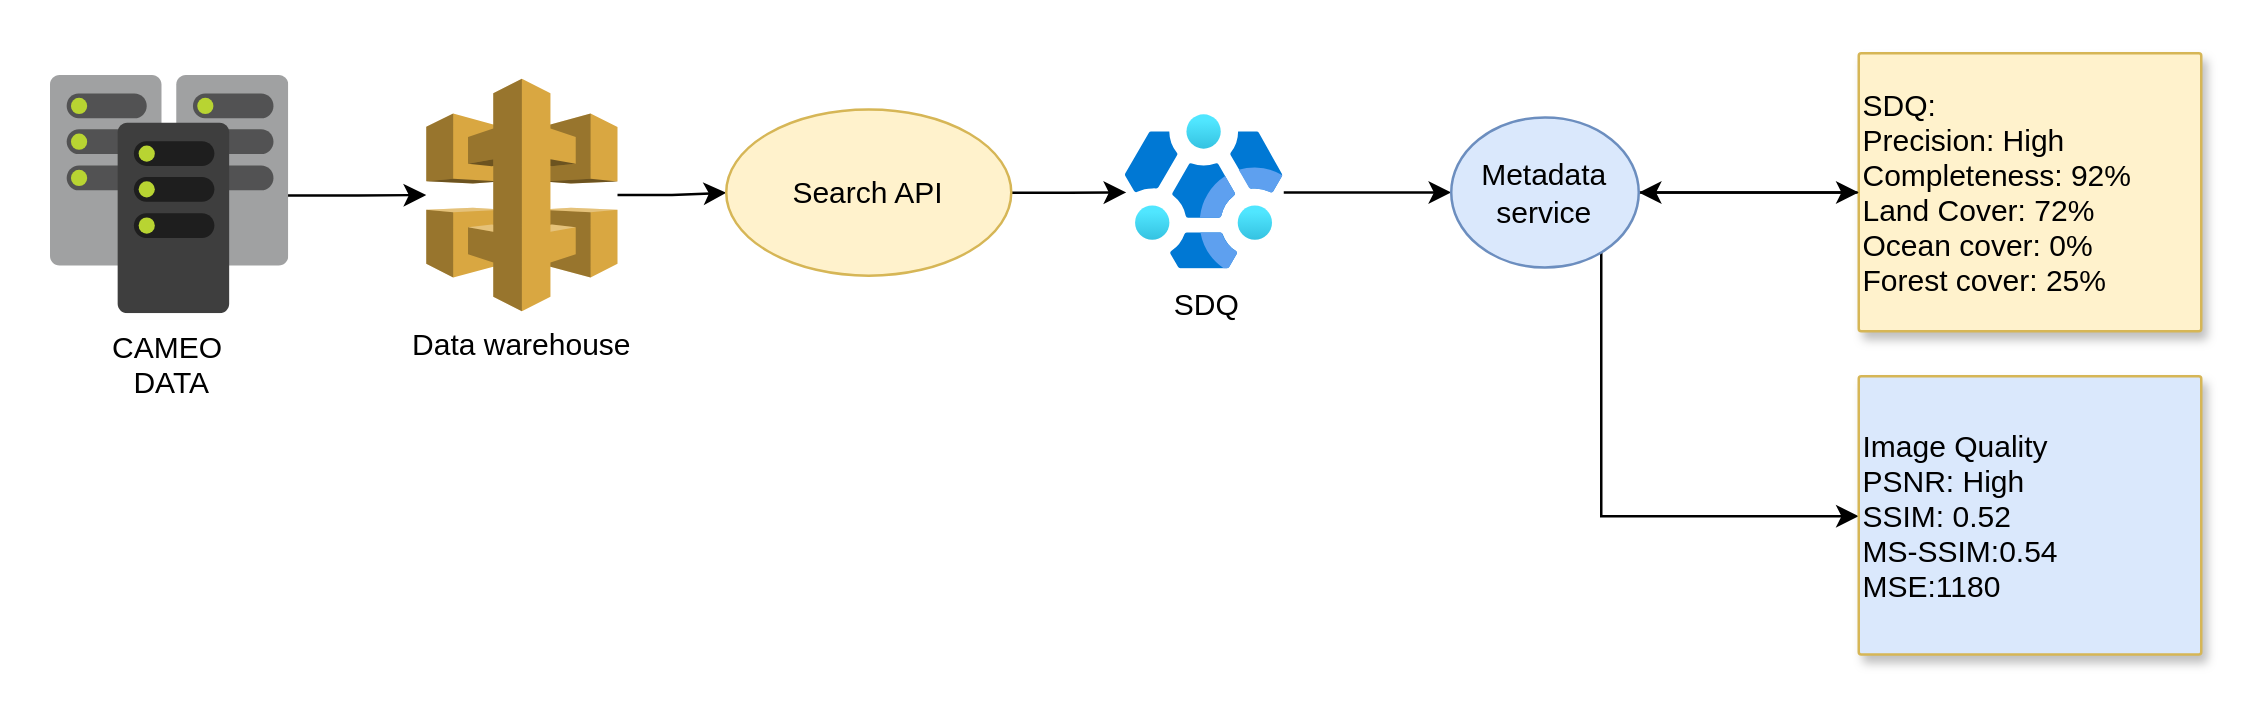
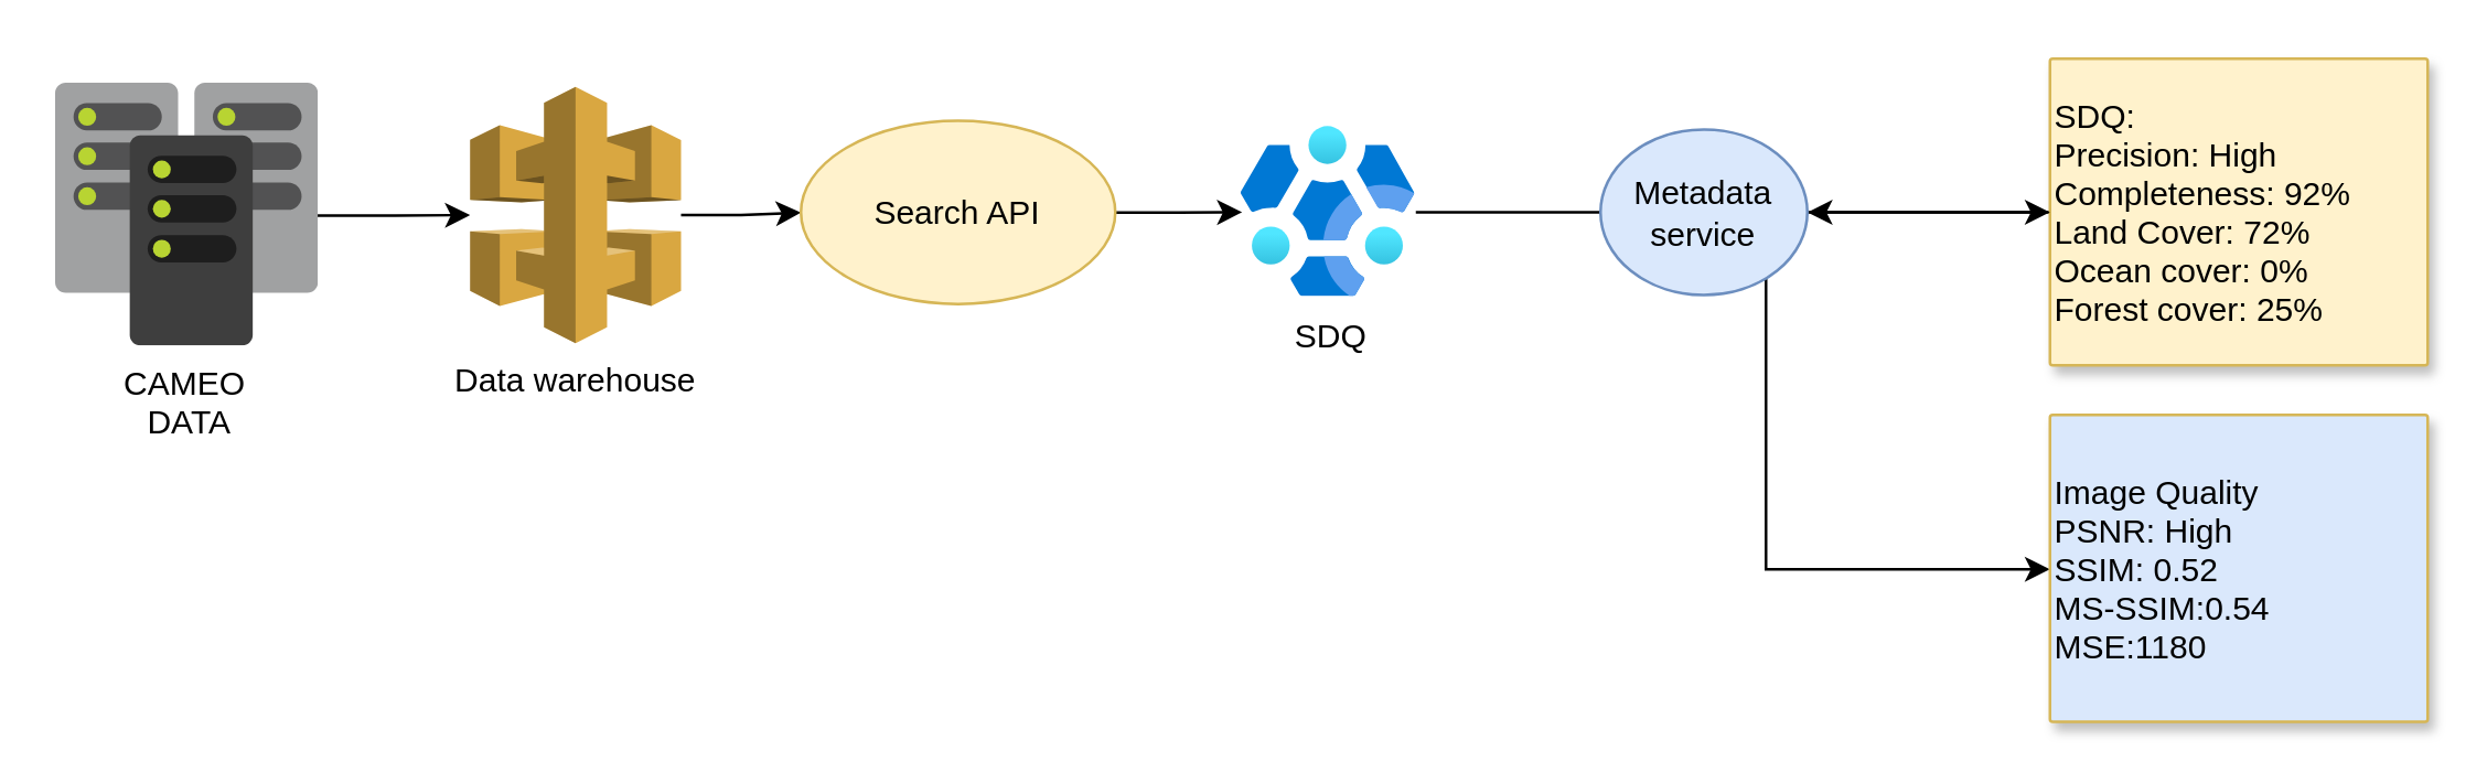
- <mxCell id="6" value="" style="edgeStyle=orthogonalEdgeStyle;rounded=0;orthogonalLoop=1;jettySize=auto;html=1;" parent="1" source="7" target="14" edge="1"><mxGeometry relative="1" as="geometry" /></mxCell>
+ <mxCell id="6" value="" style="edgeStyle=orthogonalEdgeStyle;rounded=0;orthogonalLoop=1;jettySize=auto;html=1;endArrow=none;" parent="1" source="7" target="14" edge="1"><mxGeometry relative="1" as="geometry" /></mxCell>
